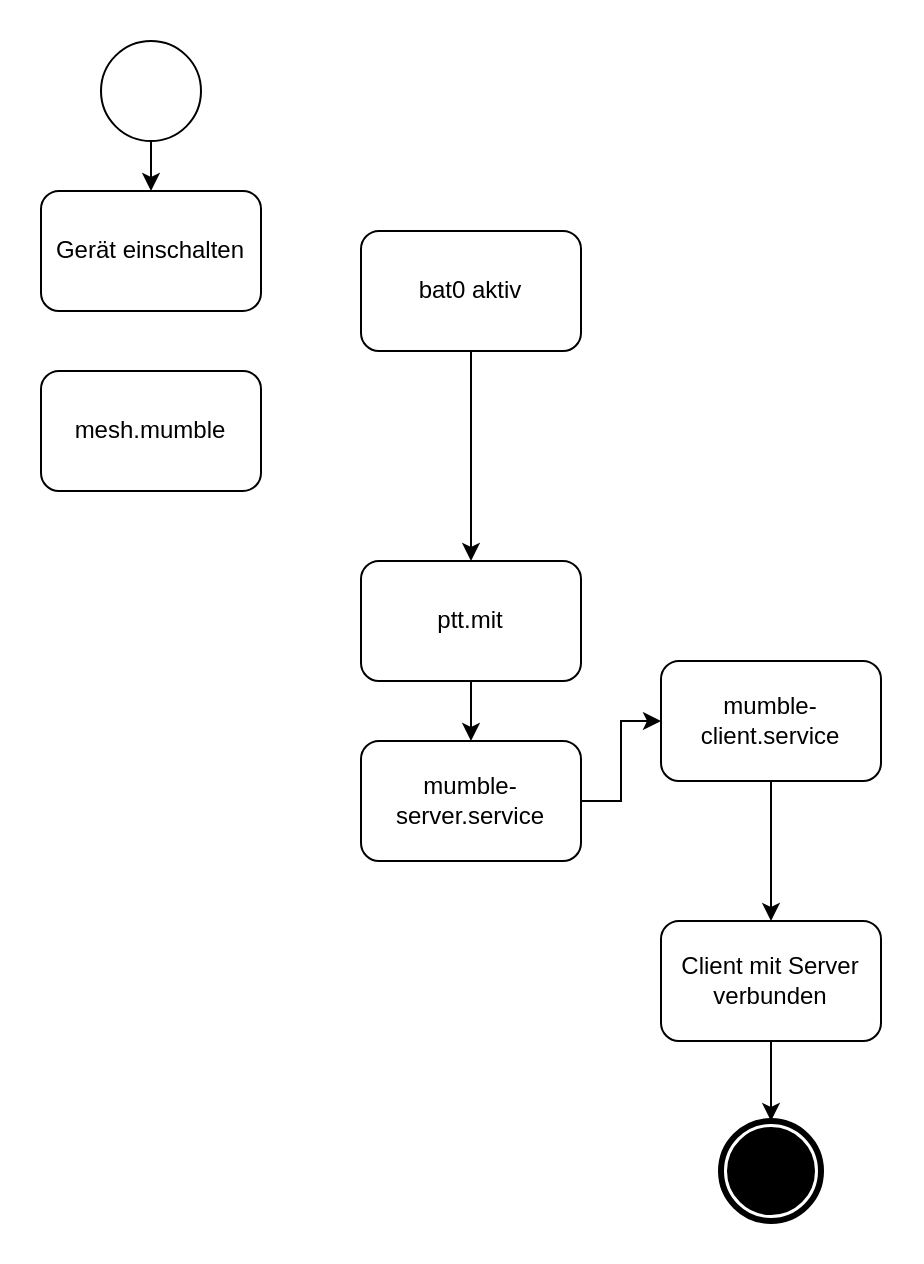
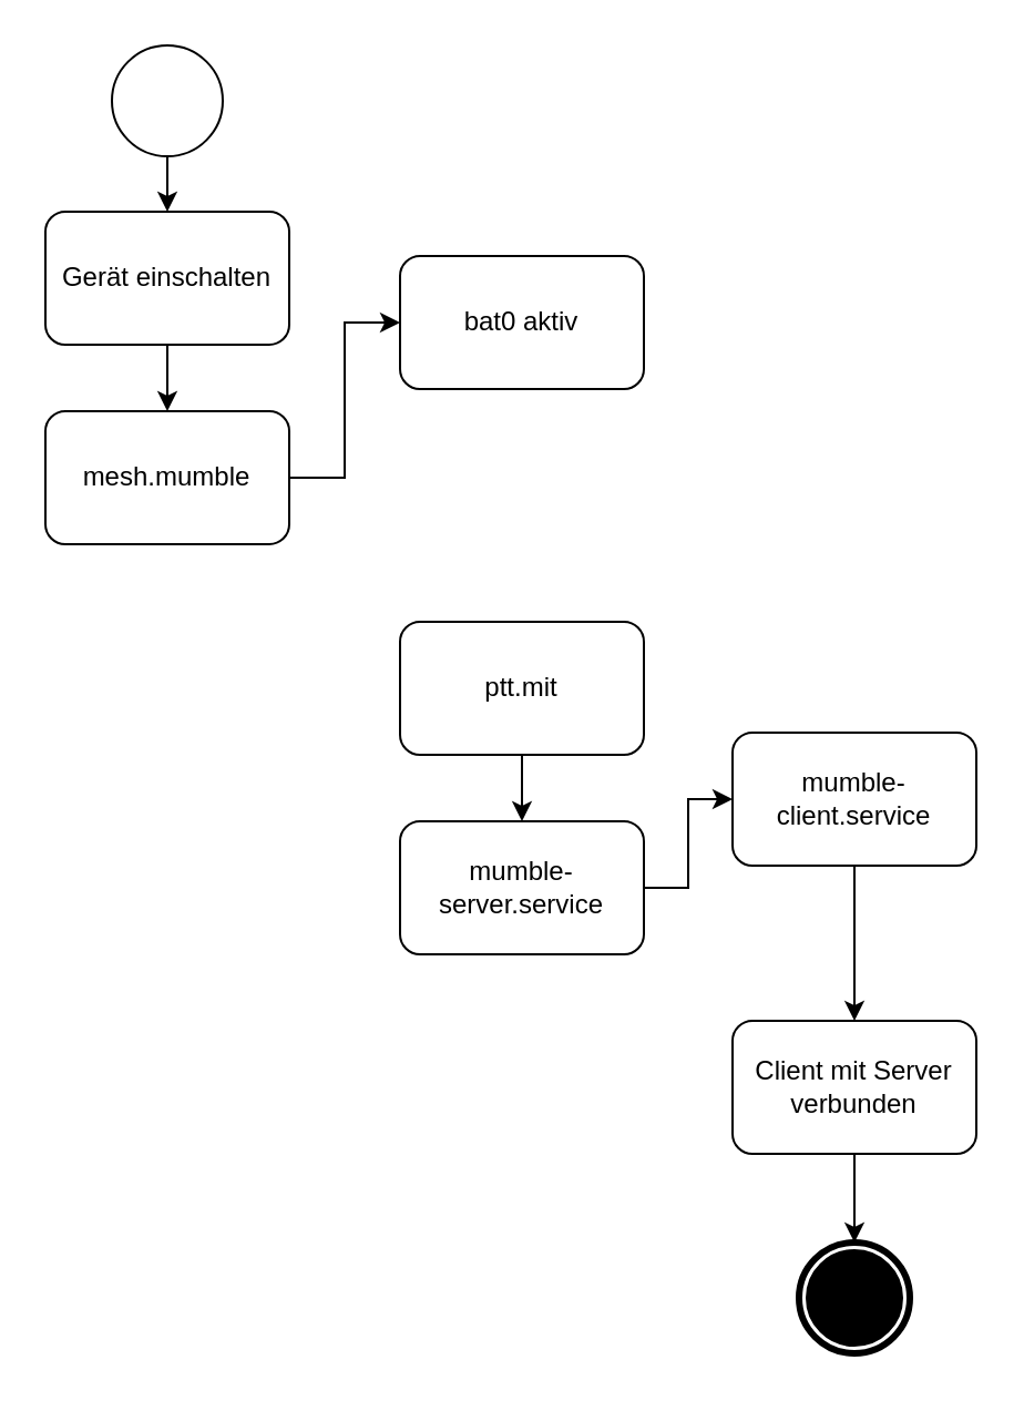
+ <mxCell id="7" style="edgeStyle=orthogonalEdgeStyle;rounded=0;html=1;jettySize=auto;orthogonalLoop=1;" parent="1" source="3" target="4" edge="1"><mxGeometry relative="1" as="geometry" /></mxCell>
+ <mxCell id="8" style="edgeStyle=orthogonalEdgeStyle;rounded=0;html=1;jettySize=auto;orthogonalLoop=1;exitX=1;exitY=0.5;exitDx=0;exitDy=0;entryX=0;entryY=0.5;entryDx=0;entryDy=0;" parent="1" source="4" target="5" edge="1"><mxGeometry relative="1" as="geometry"><mxPoint x="465" y="325" as="sourcePoint" /><mxPoint x="465" y="395" as="targetPoint" /></mxGeometry></mxCell>
- <mxCell id="10" style="edgeStyle=orthogonalEdgeStyle;rounded=0;html=1;jettySize=auto;orthogonalLoop=1;exitX=0.5;exitY=1;exitDx=0;exitDy=0;entryX=0.5;entryY=0;entryDx=0;entryDy=0;" parent="1" source="5" target="9" edge="1"><mxGeometry relative="1" as="geometry"><mxPoint x="280" y="535" as="sourcePoint" /><mxPoint x="465" y="605" as="targetPoint" /></mxGeometry></mxCell>
